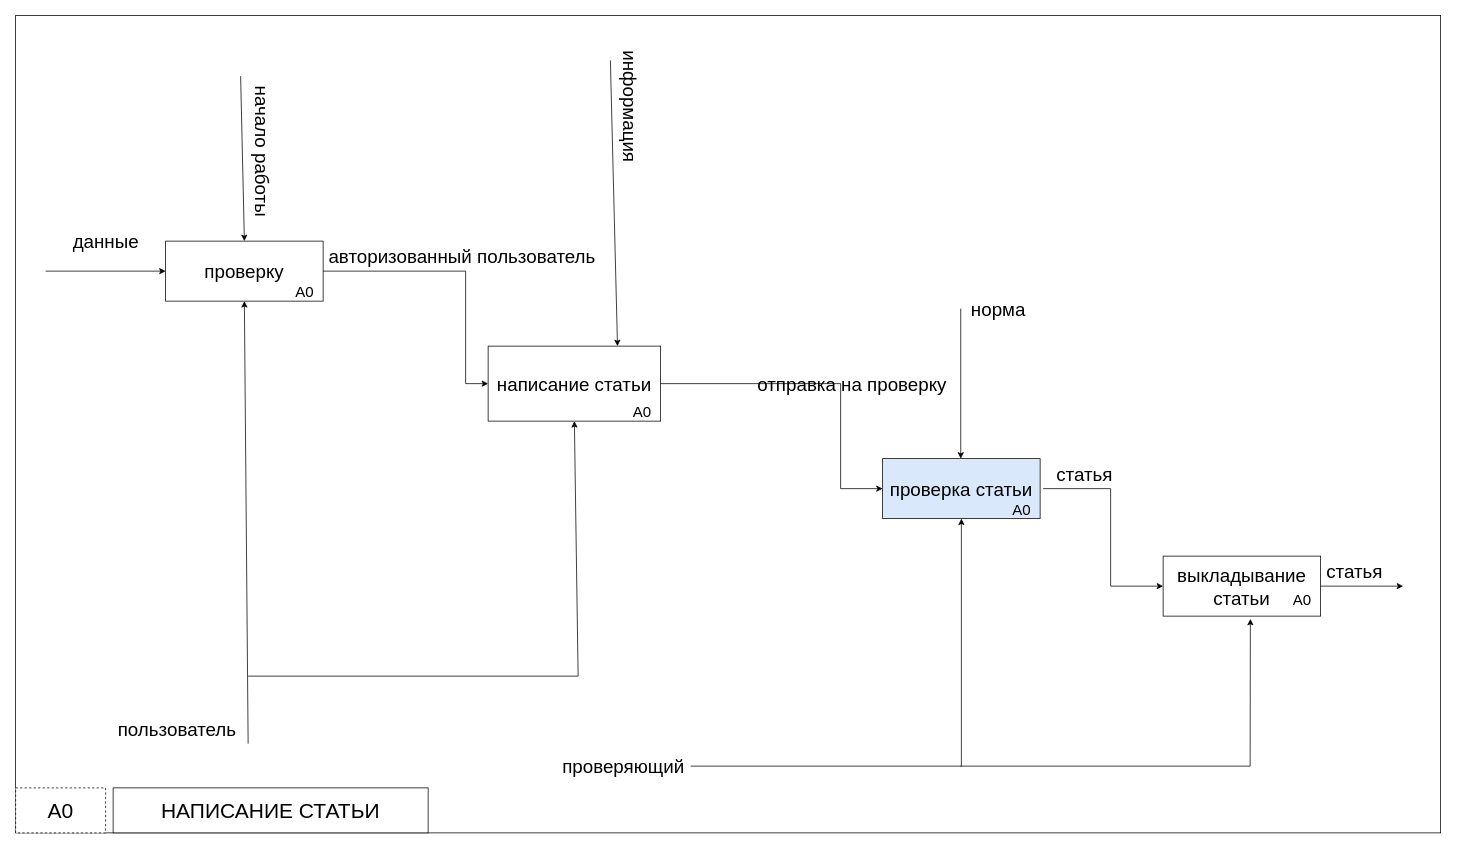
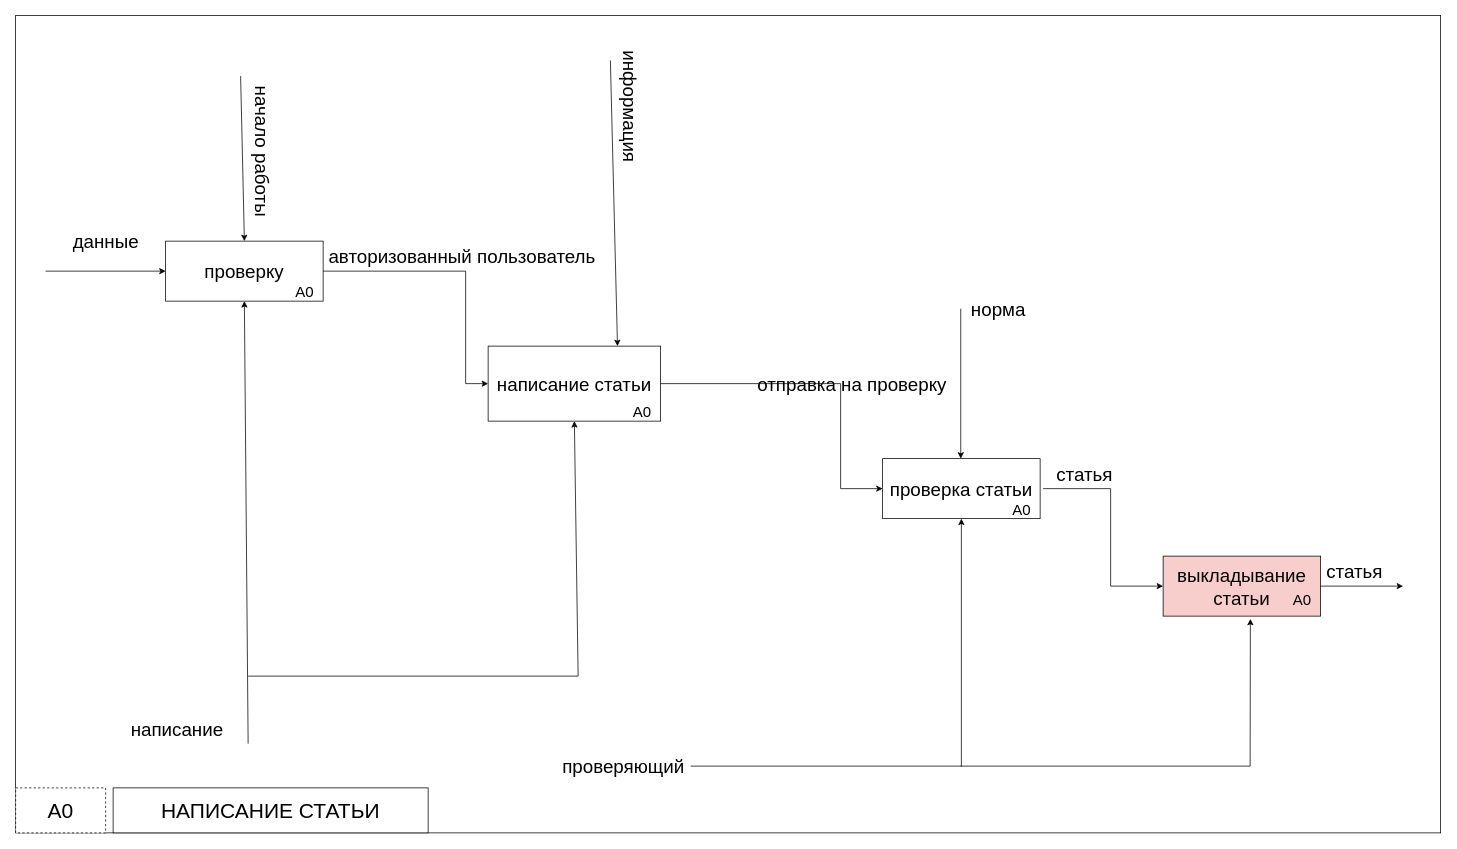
- <mxCell id="13" value="&lt;font style=&quot;font-size: 25px&quot;&gt;проверка статьи&lt;/font&gt;" style="rounded=0;whiteSpace=wrap;html=1;fillColor=#dae8fc;" parent="1" vertex="1"><mxGeometry x="1176" y="611" width="210" height="80" as="geometry" /></mxCell>
+ <mxCell id="13" value="&lt;font style=&quot;font-size: 25px&quot;&gt;проверка статьи&lt;/font&gt;" style="rounded=0;whiteSpace=wrap;html=1;" parent="1" vertex="1"><mxGeometry x="1176" y="611" width="210" height="80" as="geometry" /></mxCell>
- <mxCell id="20" value="&lt;font style=&quot;font-size: 25px&quot;&gt;выкладывание статьи&lt;/font&gt;" style="rounded=0;whiteSpace=wrap;html=1;" parent="1" vertex="1"><mxGeometry x="1550" y="741" width="210" height="80" as="geometry" /></mxCell>
+ <mxCell id="20" value="&lt;font style=&quot;font-size: 25px&quot;&gt;выкладывание статьи&lt;/font&gt;" style="rounded=0;whiteSpace=wrap;html=1;fillColor=#f8cecc;" parent="1" vertex="1"><mxGeometry x="1550" y="741" width="210" height="80" as="geometry" /></mxCell>
- <mxCell id="4" value="пользователь" style="text;html=1;align=center;verticalAlign=middle;resizable=0;points=[];autosize=1;strokeColor=none;fillColor=none;fontSize=25;" parent="1" vertex="1"><mxGeometry x="150" y="951" width="170" height="40" as="geometry" /></mxCell>
+ <mxCell id="4" value="написание" style="text;html=1;align=center;verticalAlign=middle;resizable=0;points=[];autosize=1;strokeColor=none;fillColor=none;fontSize=25;" parent="1" vertex="1"><mxGeometry x="150" y="951" width="170" height="40" as="geometry" /></mxCell>
